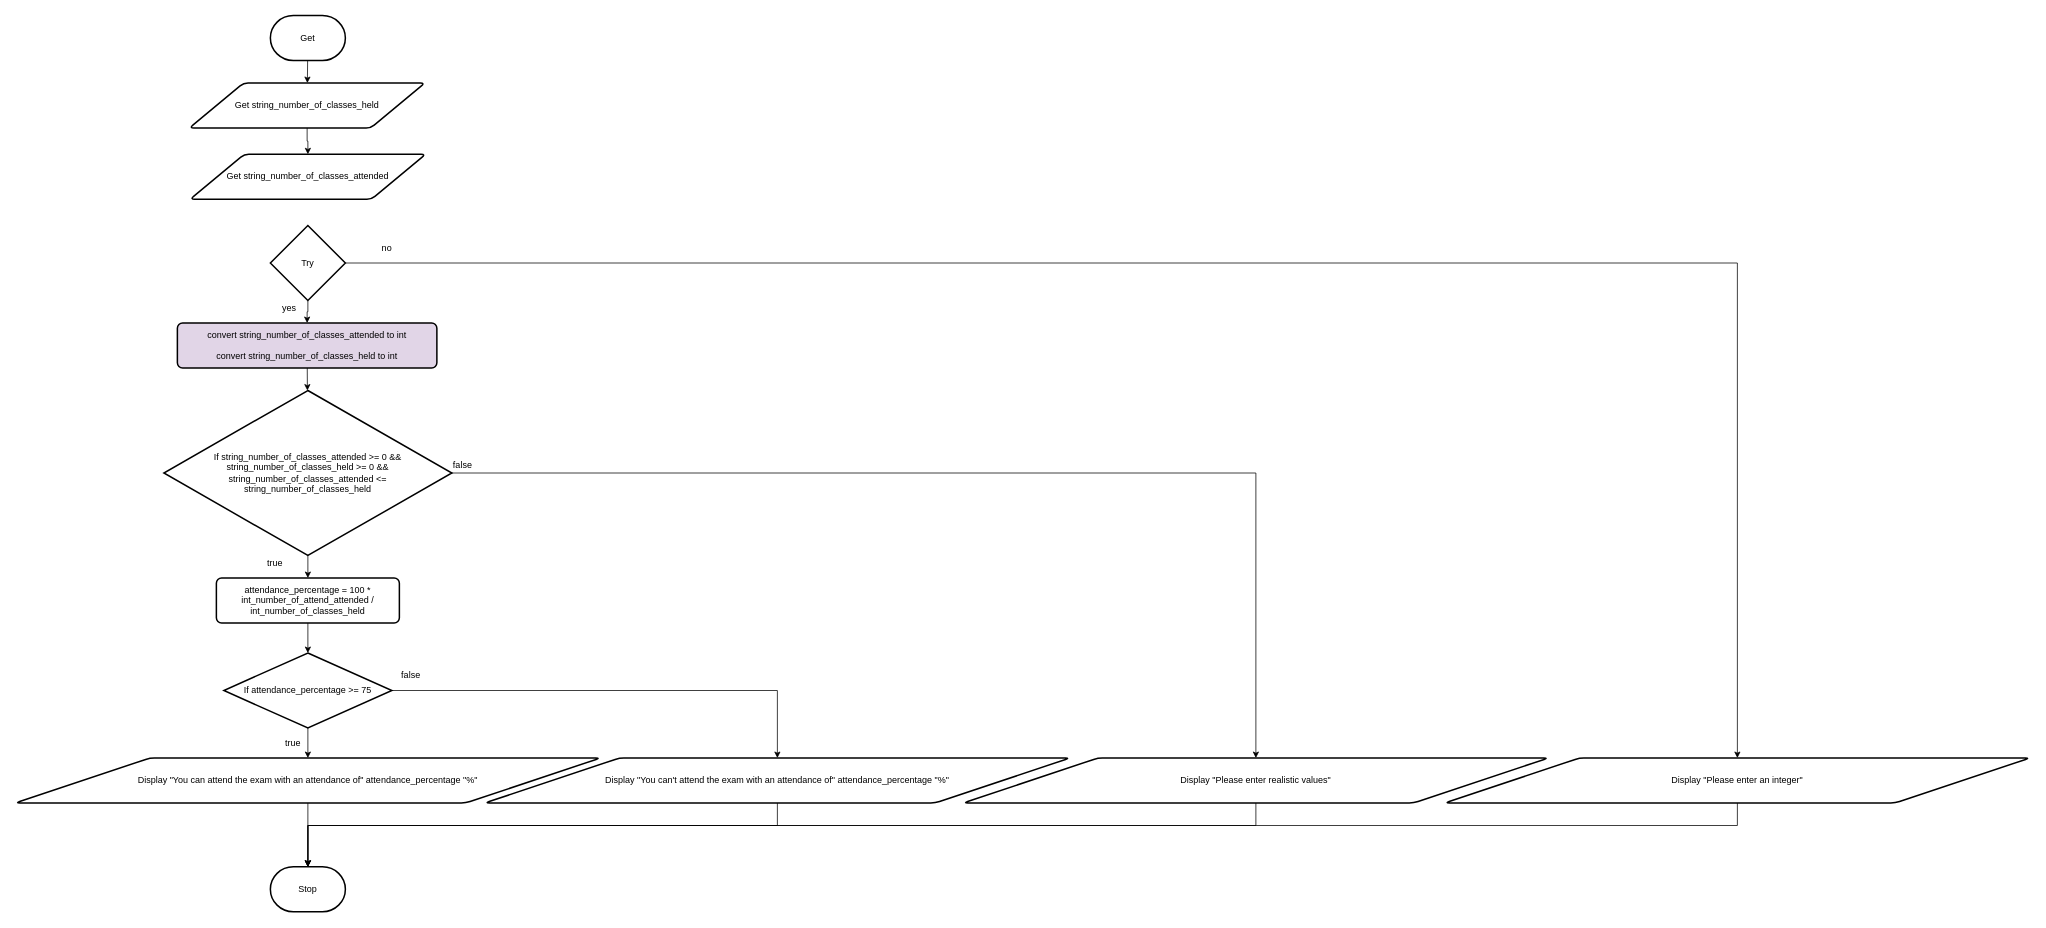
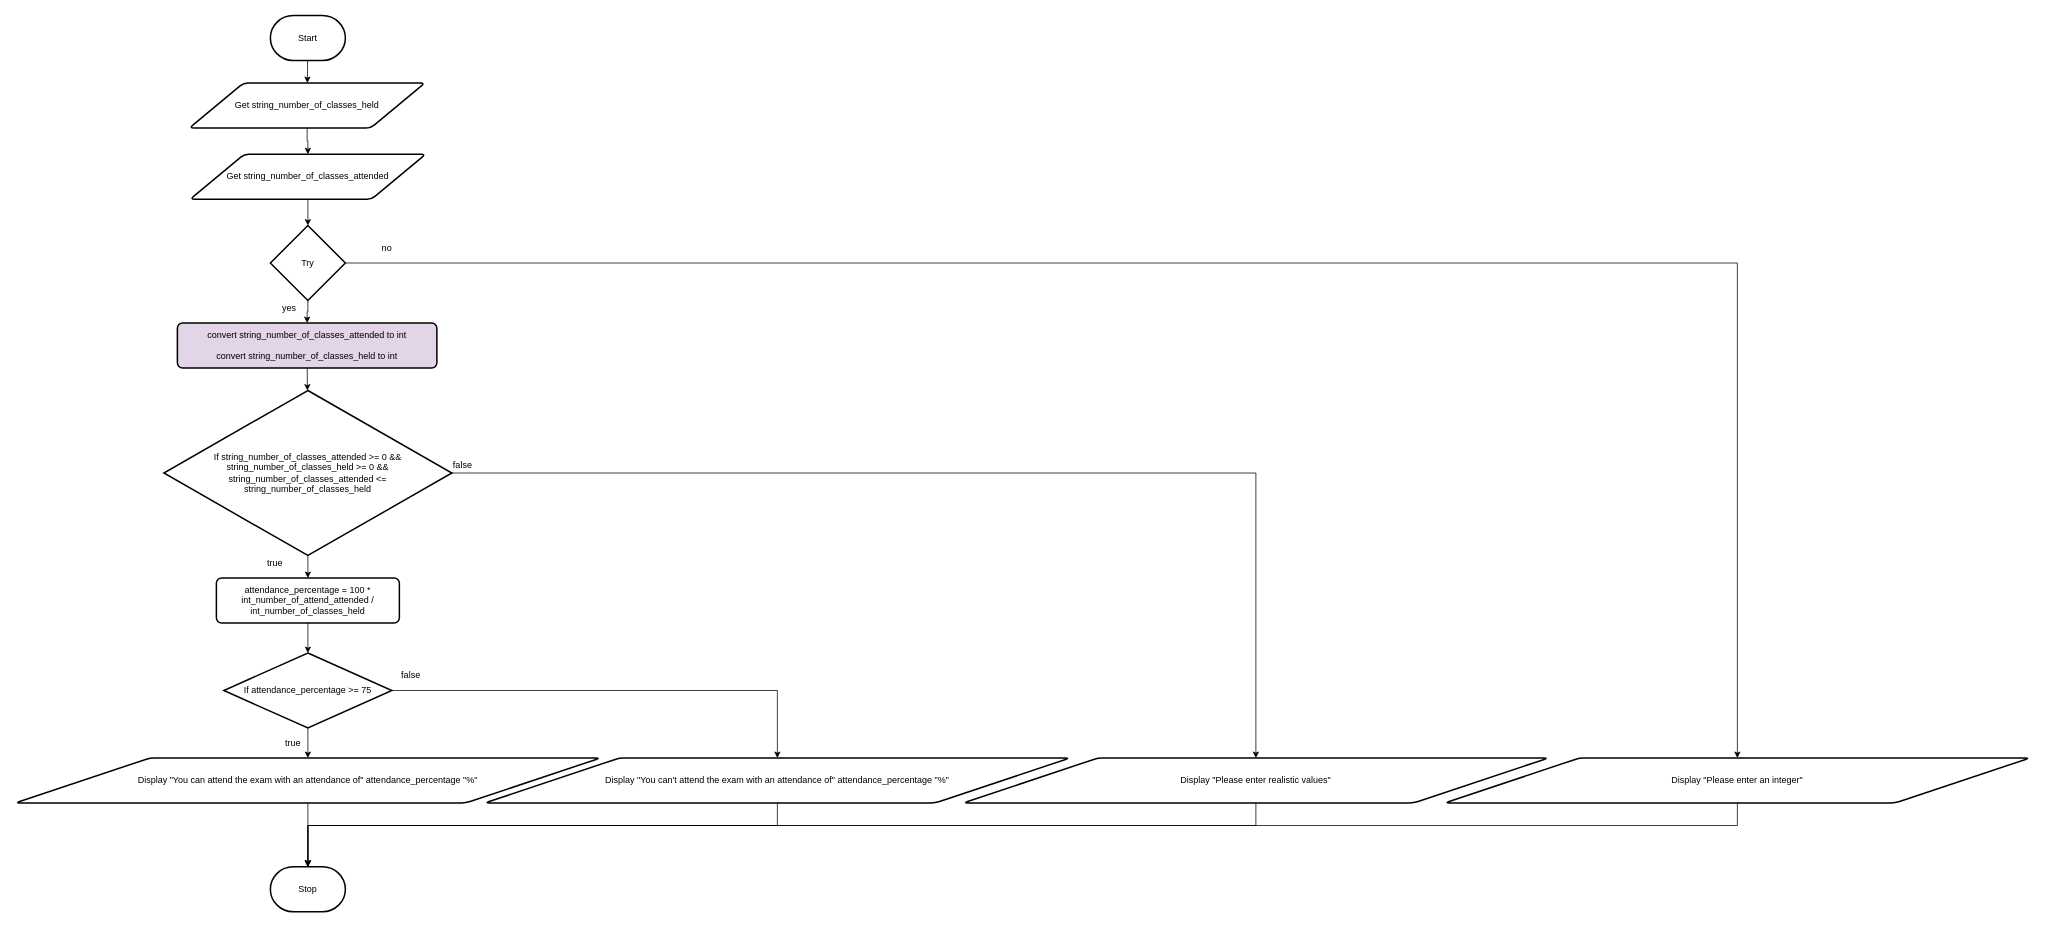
- <mxCell id="3" value="Get" style="strokeWidth=2;html=1;shape=mxgraph.flowchart.terminator;whiteSpace=wrap;" vertex="1" parent="1"><mxGeometry x="360" y="20" width="100" height="60" as="geometry" /></mxCell>
+ <mxCell id="3" value="Start" style="strokeWidth=2;html=1;shape=mxgraph.flowchart.terminator;whiteSpace=wrap;" vertex="1" parent="1"><mxGeometry x="360" y="20" width="100" height="60" as="geometry" /></mxCell>
+ <mxCell id="11" value="" style="edgeStyle=orthogonalEdgeStyle;rounded=0;html=1;" edge="1" parent="1" source="12" target="15"><mxGeometry relative="1" as="geometry" /></mxCell>
